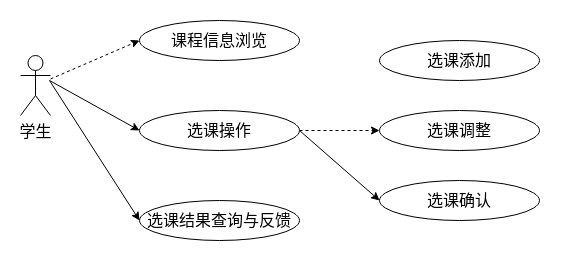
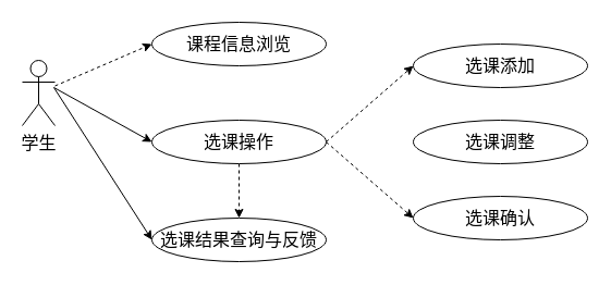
+ <mxCell id="8" style="rounded=0;orthogonalLoop=1;jettySize=auto;html=1;entryX=0;entryY=0.5;entryDx=0;entryDy=0;dashed=1;exitX=1;exitY=0.5;exitDx=0;exitDy=0;fontSize=16;" edge="1" parent="1" source="11" target="13"><mxGeometry relative="1" as="geometry"><mxPoint x="299" y="120" as="sourcePoint" /></mxGeometry></mxCell>
- <mxCell id="9" style="rounded=0;orthogonalLoop=1;jettySize=auto;html=1;dashed=1;fontSize=16;" edge="1" parent="1" source="11" target="7"><mxGeometry relative="1" as="geometry" /></mxCell>
+ <mxCell id="9" style="rounded=0;orthogonalLoop=1;jettySize=auto;html=1;dashed=1;fontSize=16;" edge="1" parent="1" source="11" target="12"><mxGeometry relative="1" as="geometry" /></mxCell>
- <mxCell id="10" style="rounded=0;orthogonalLoop=1;jettySize=auto;html=1;entryX=0;entryY=0.5;entryDx=0;entryDy=0;dashed=0;exitX=1;exitY=0.5;exitDx=0;exitDy=0;fontSize=16;" edge="1" parent="1" source="11" target="14"><mxGeometry relative="1" as="geometry" /></mxCell>
+ <mxCell id="10" style="rounded=0;orthogonalLoop=1;jettySize=auto;html=1;entryX=0;entryY=0.5;entryDx=0;entryDy=0;dashed=1;exitX=1;exitY=0.5;exitDx=0;exitDy=0;fontSize=16;" edge="1" parent="1" source="11" target="14"><mxGeometry relative="1" as="geometry" /></mxCell>
